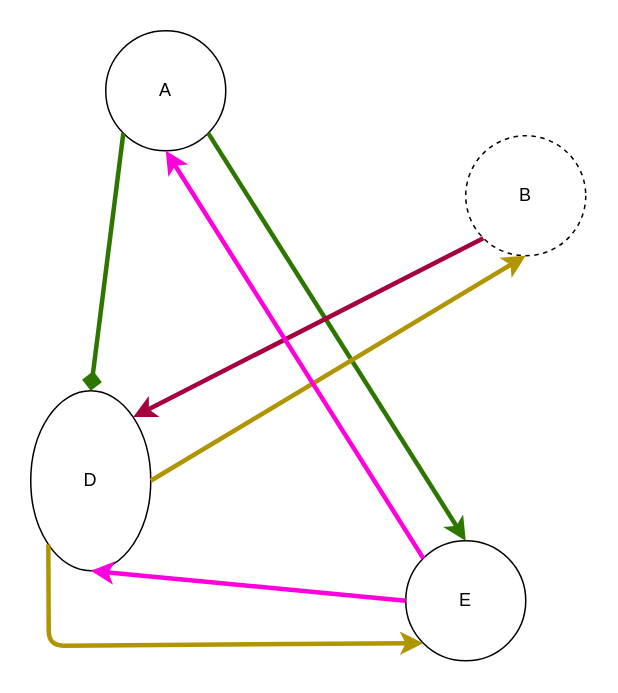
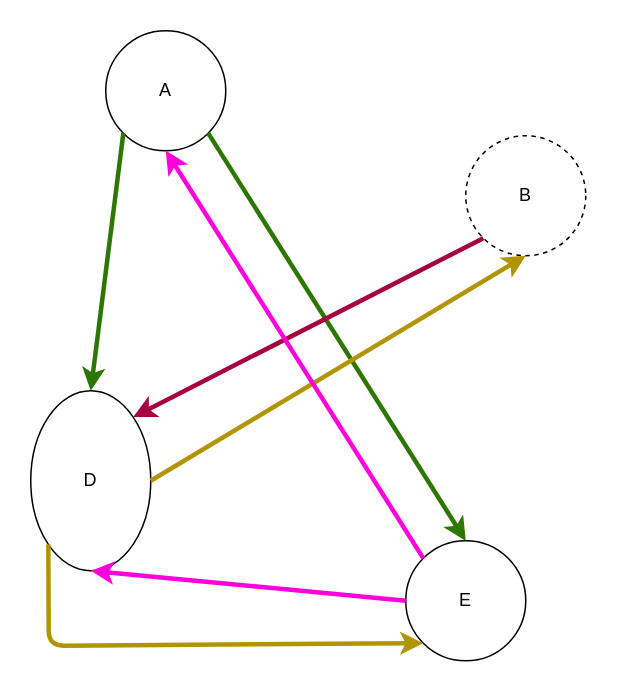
- <mxCell id="6" style="rounded=0;orthogonalLoop=1;jettySize=auto;html=1;entryX=0.5;entryY=0;entryDx=0;entryDy=0;strokeWidth=3;exitX=0;exitY=1;exitDx=0;exitDy=0;fillColor=#60a917;strokeColor=#2D7600;endArrow=diamond;" edge="1" parent="1" source="2" target="5"><mxGeometry relative="1" as="geometry"><mxPoint x="157" y="84" as="sourcePoint" /><mxPoint x="480" y="210" as="targetPoint" /></mxGeometry></mxCell>
+ <mxCell id="6" style="rounded=0;orthogonalLoop=1;jettySize=auto;html=1;entryX=0.5;entryY=0;entryDx=0;entryDy=0;strokeWidth=3;exitX=0;exitY=1;exitDx=0;exitDy=0;fillColor=#60a917;strokeColor=#2D7600;" edge="1" parent="1" source="2" target="5"><mxGeometry relative="1" as="geometry"><mxPoint x="157" y="84" as="sourcePoint" /><mxPoint x="480" y="210" as="targetPoint" /></mxGeometry></mxCell>
